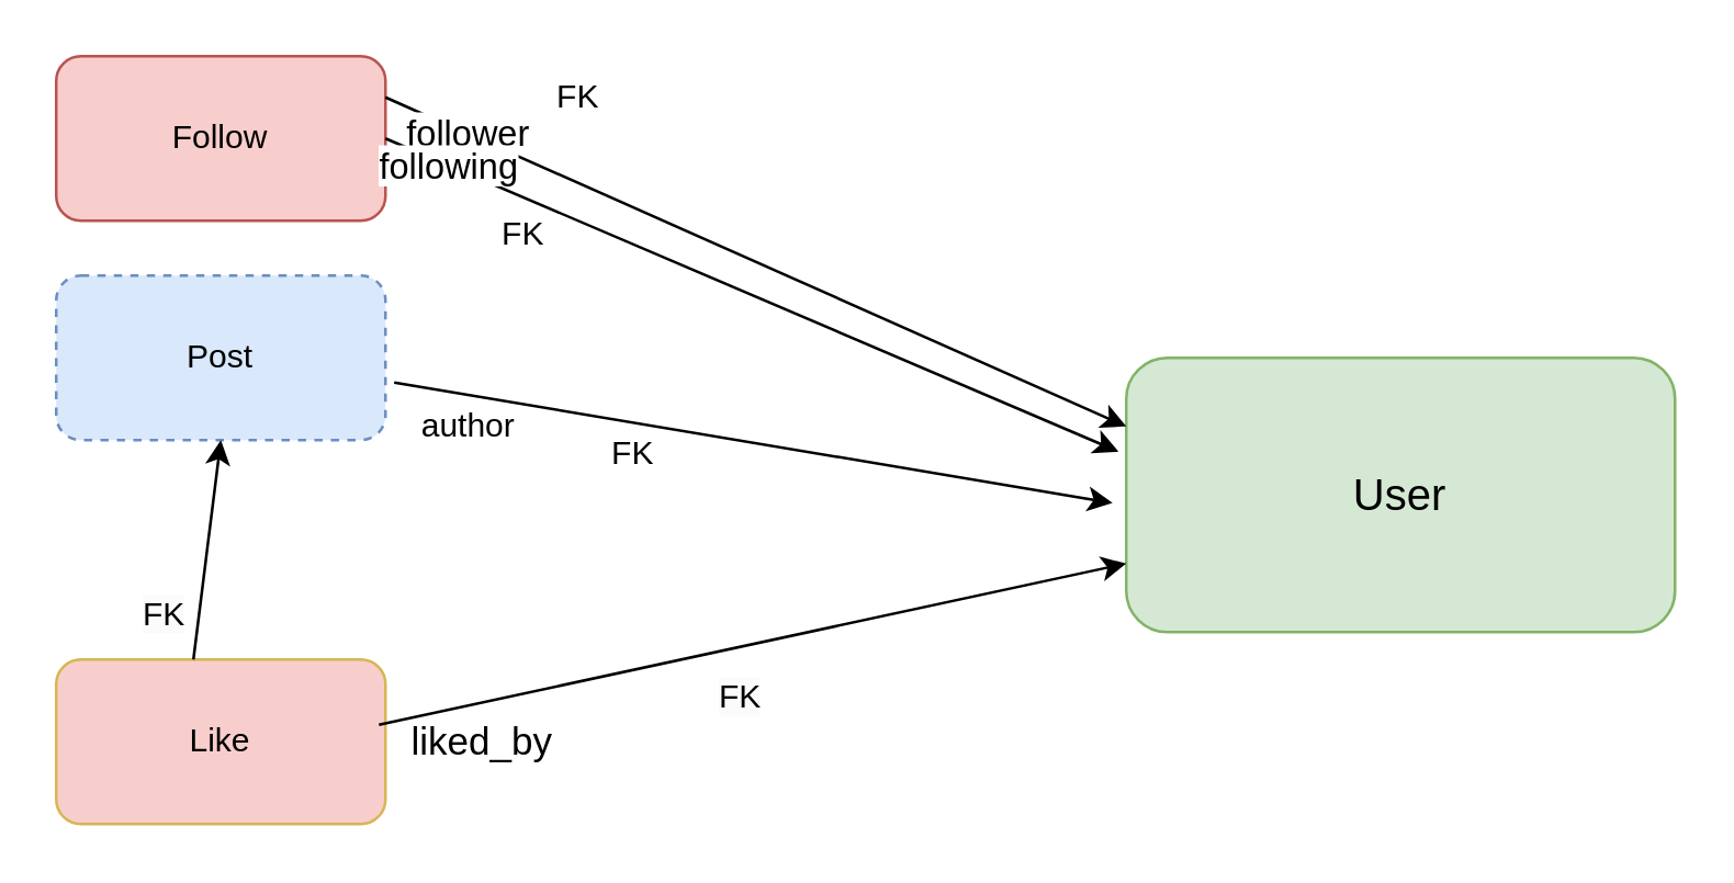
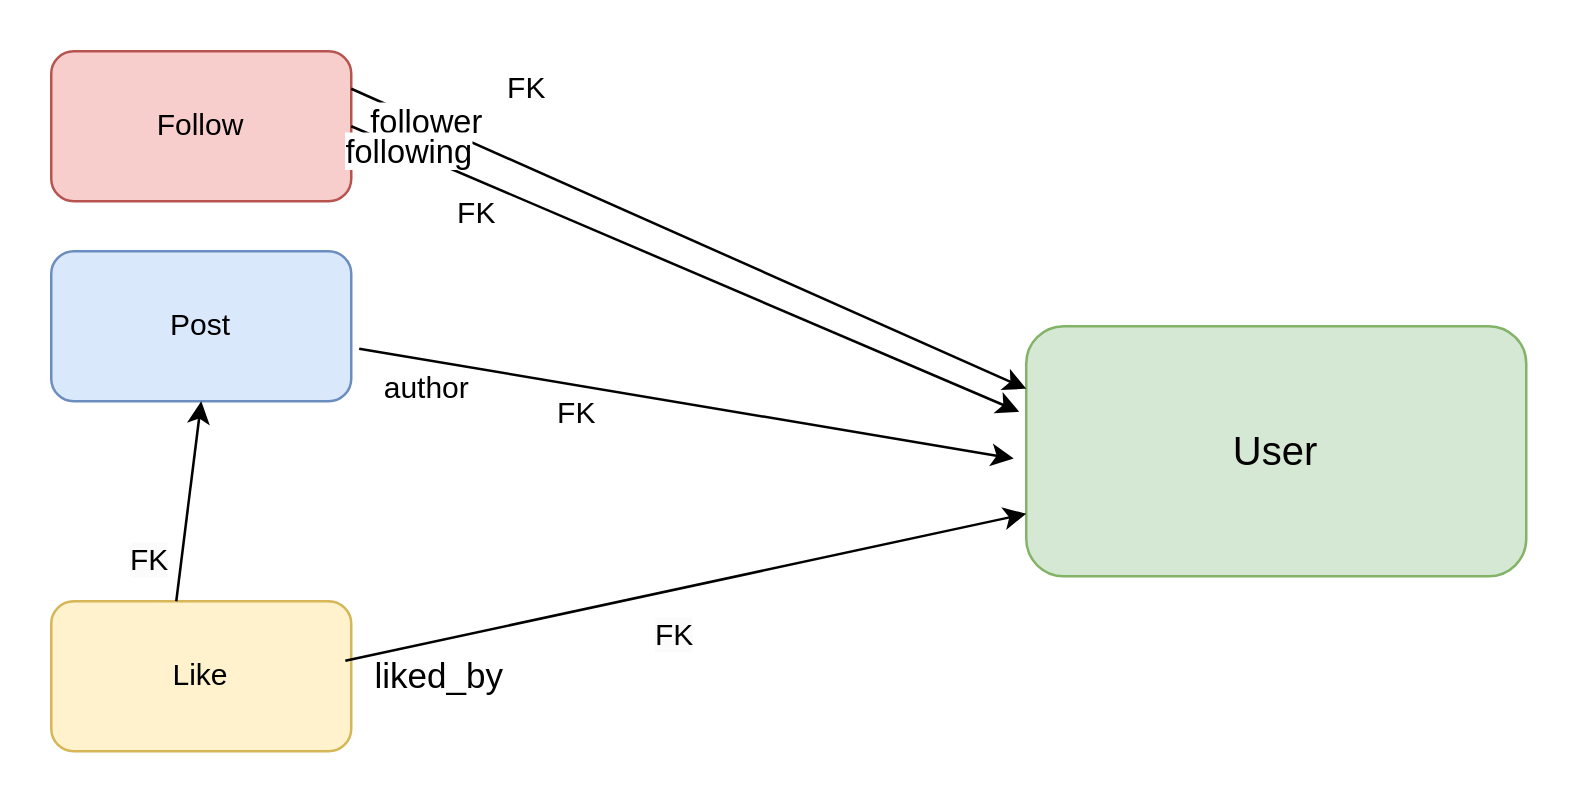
- <mxCell id="6" value="Post" style="rounded=1;whiteSpace=wrap;html=1;fillColor=#dae8fc;strokeColor=#6c8ebf;dashed=1;" vertex="1" parent="1"><mxGeometry x="20" y="100" width="120" height="60" as="geometry" /></mxCell>
+ <mxCell id="6" value="Post" style="rounded=1;whiteSpace=wrap;html=1;fillColor=#dae8fc;strokeColor=#6c8ebf;" vertex="1" parent="1"><mxGeometry x="20" y="100" width="120" height="60" as="geometry" /></mxCell>
- <mxCell id="14" value="Like" style="rounded=1;whiteSpace=wrap;html=1;fillColor=#f8cecc;strokeColor=#d6b656;" vertex="1" parent="1"><mxGeometry x="20" y="240" width="120" height="60" as="geometry" /></mxCell>
+ <mxCell id="14" value="Like" style="rounded=1;whiteSpace=wrap;html=1;fillColor=#fff2cc;strokeColor=#d6b656;" vertex="1" parent="1"><mxGeometry x="20" y="240" width="120" height="60" as="geometry" /></mxCell>
